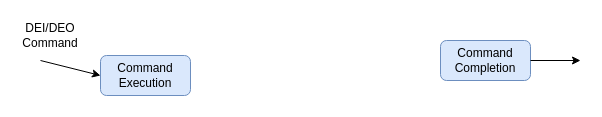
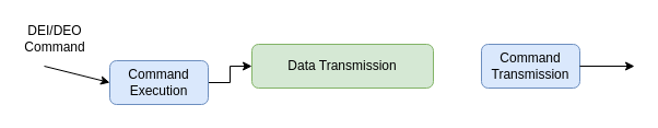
+ <mxCell id="4" value="Data Transmission" style="rounded=1;whiteSpace=wrap;html=1;fillColor=#d5e8d4;strokeColor=#82b366;" vertex="1" parent="1"><mxGeometry x="230" y="40" width="166" height="40" as="geometry" /></mxCell>
- <mxCell id="5" value="Command Completion" style="rounded=1;whiteSpace=wrap;html=1;fillColor=#dae8fc;strokeColor=#6c8ebf;" vertex="1" parent="1"><mxGeometry x="440" y="40" width="90" height="40" as="geometry" /></mxCell>
+ <mxCell id="5" value="Command Transmission" style="rounded=1;whiteSpace=wrap;html=1;fillColor=#dae8fc;strokeColor=#6c8ebf;" vertex="1" parent="1"><mxGeometry x="440" y="40" width="90" height="40" as="geometry" /></mxCell>
+ <mxCell id="2" style="edgeStyle=orthogonalEdgeStyle;rounded=0;orthogonalLoop=1;jettySize=auto;html=1;" edge="1" parent="1" source="3" target="4"><mxGeometry relative="1" as="geometry" /></mxCell>
